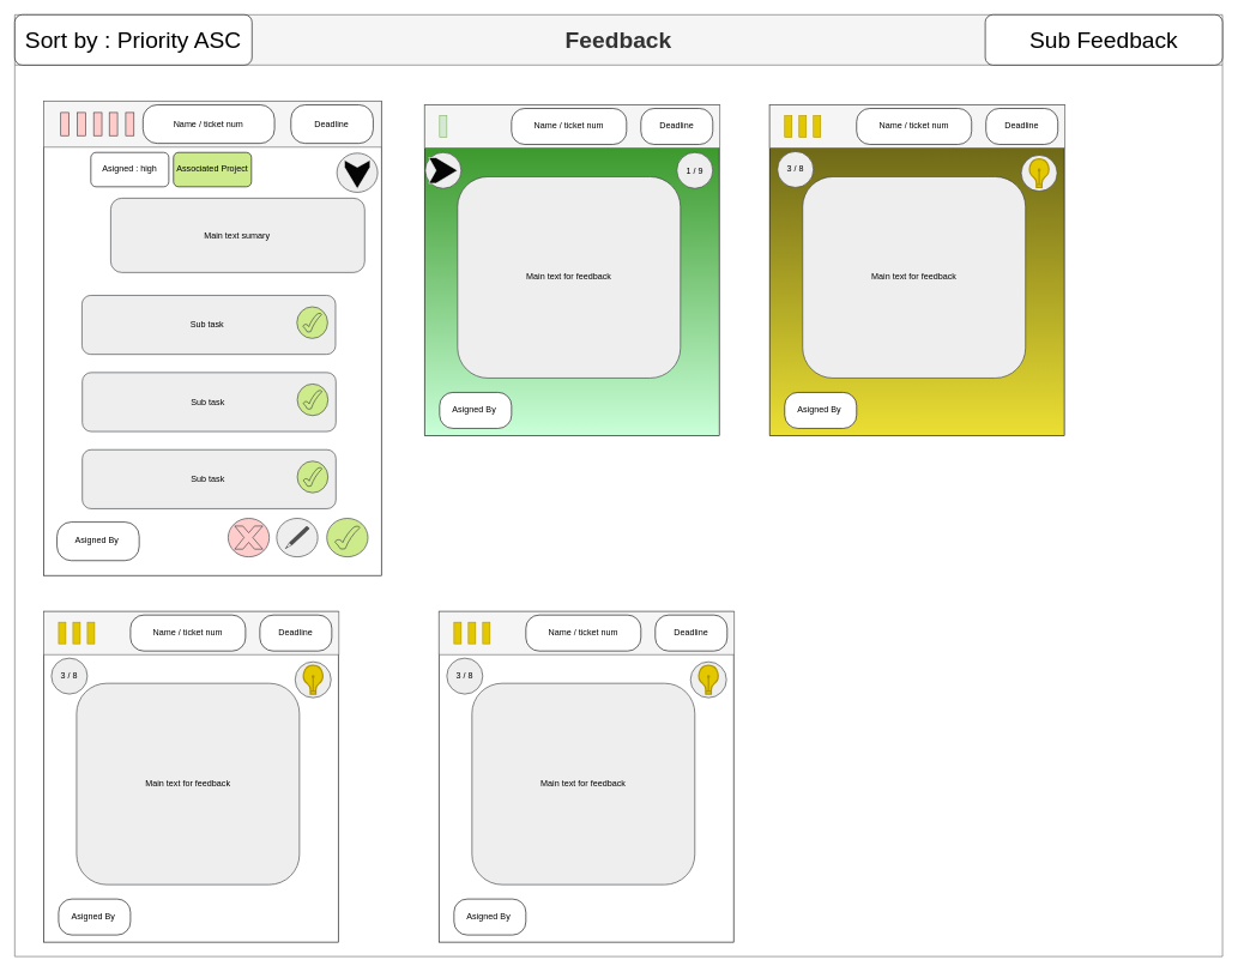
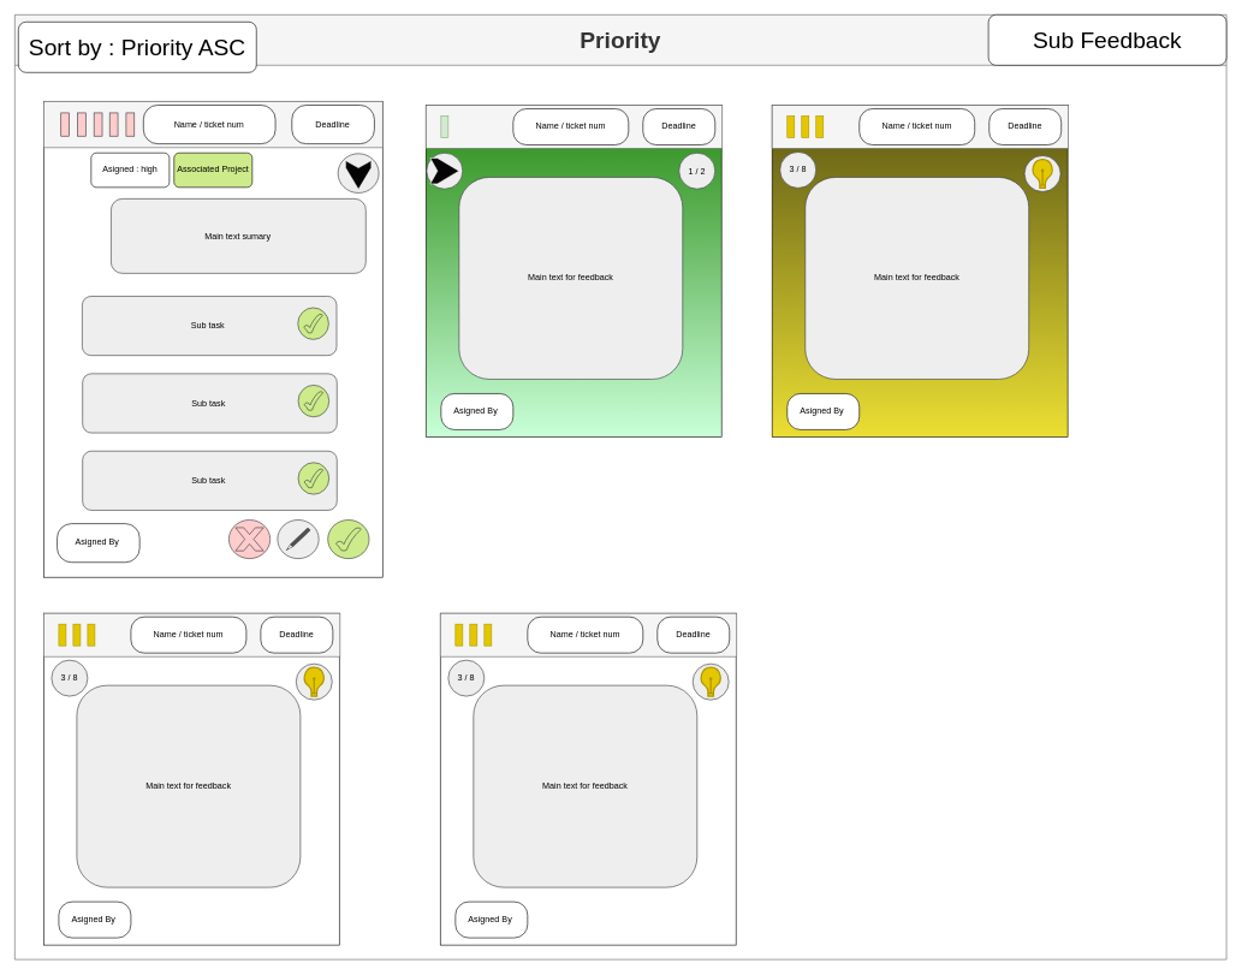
- <mxCell id="99" value="&lt;font style=&quot;font-size: 32px;&quot;&gt;Sort by : Priority ASC&lt;/font&gt;" style="rounded=1;whiteSpace=wrap;html=1;" vertex="1" parent="2"><mxGeometry width="330" height="70" as="geometry" /></mxCell>
+ <mxCell id="99" value="&lt;font style=&quot;font-size: 32px;&quot;&gt;Sort by : Priority ASC&lt;/font&gt;" style="rounded=1;whiteSpace=wrap;html=1;" vertex="1" parent="2"><mxGeometry x="5" y="10" width="330" height="70" as="geometry" /></mxCell>
- <mxCell id="2" value="&lt;font style=&quot;font-size: 32px;&quot;&gt;Feedback&lt;/font&gt;" style="swimlane;whiteSpace=wrap;html=1;startSize=70;fillColor=#f5f5f5;fontColor=#333333;strokeColor=#666666;" vertex="1" parent="1"><mxGeometry x="20" y="20" width="1680" height="1310" as="geometry" /></mxCell>
+ <mxCell id="2" value="&lt;font style=&quot;font-size: 32px;&quot;&gt;Priority&lt;/font&gt;" style="swimlane;whiteSpace=wrap;html=1;startSize=70;fillColor=#f5f5f5;fontColor=#333333;strokeColor=#666666;" vertex="1" parent="1"><mxGeometry x="20" y="20" width="1680" height="1310" as="geometry" /></mxCell>
- <mxCell id="53" value="1 / 9" style="ellipse;whiteSpace=wrap;html=1;fillColor=#eeeeee;strokeColor=#36393d;" vertex="1" parent="43"><mxGeometry x="351" y="66.21" width="50" height="50" as="geometry" /></mxCell>
+ <mxCell id="53" value="1 / 2" style="ellipse;whiteSpace=wrap;html=1;fillColor=#eeeeee;strokeColor=#36393d;" vertex="1" parent="43"><mxGeometry x="351" y="66.21" width="50" height="50" as="geometry" /></mxCell>
